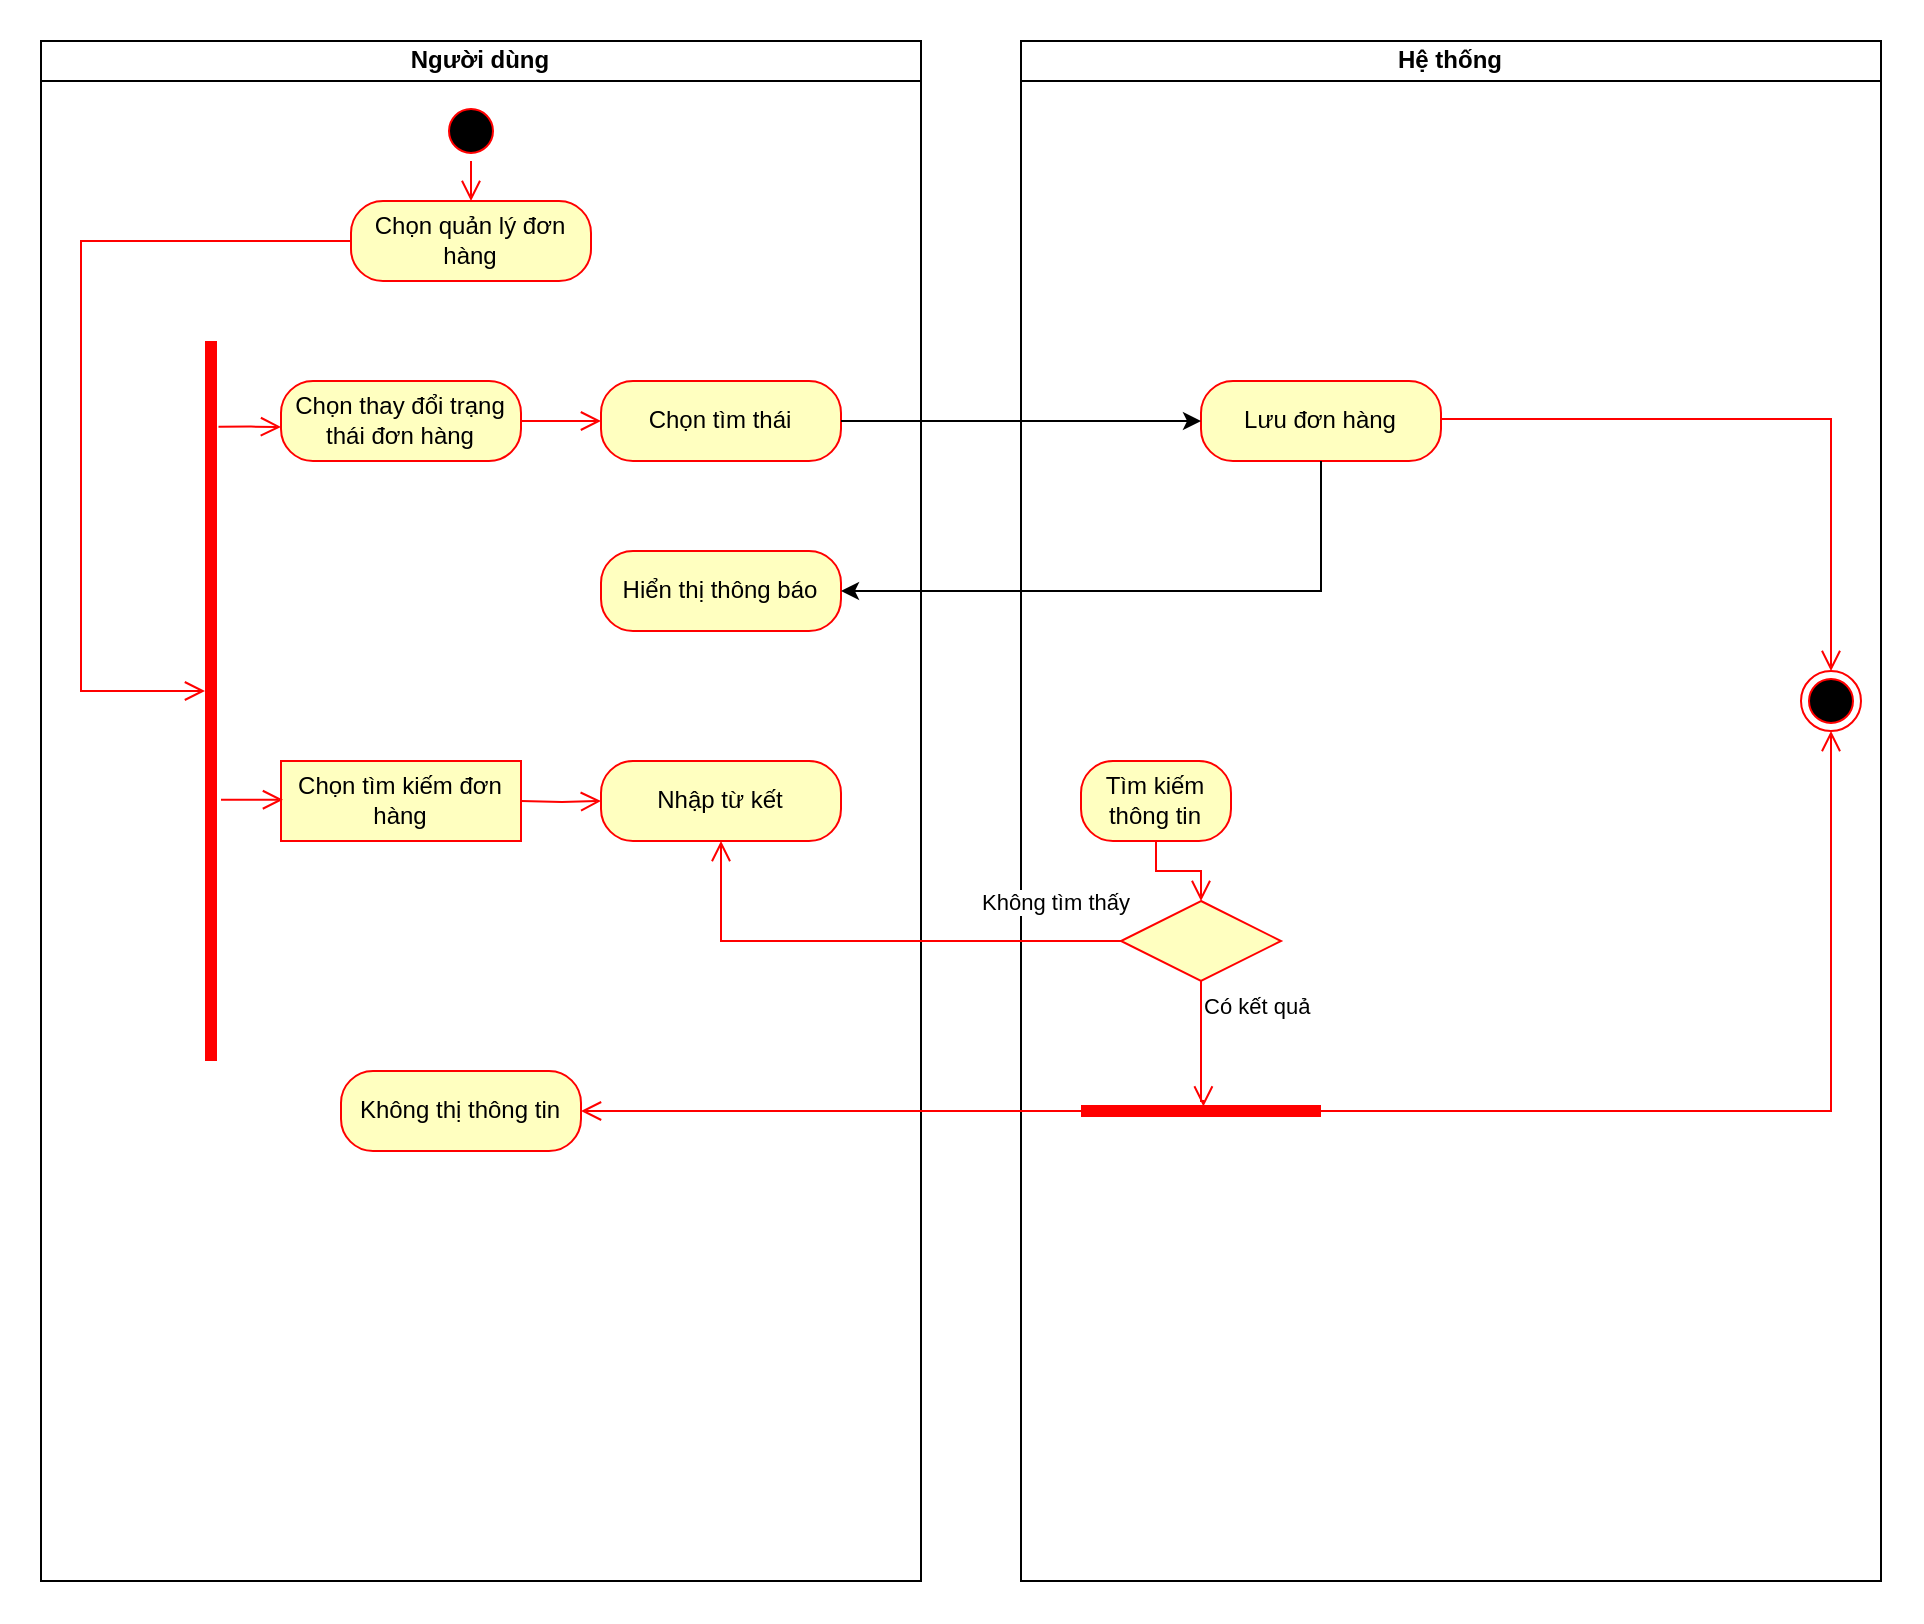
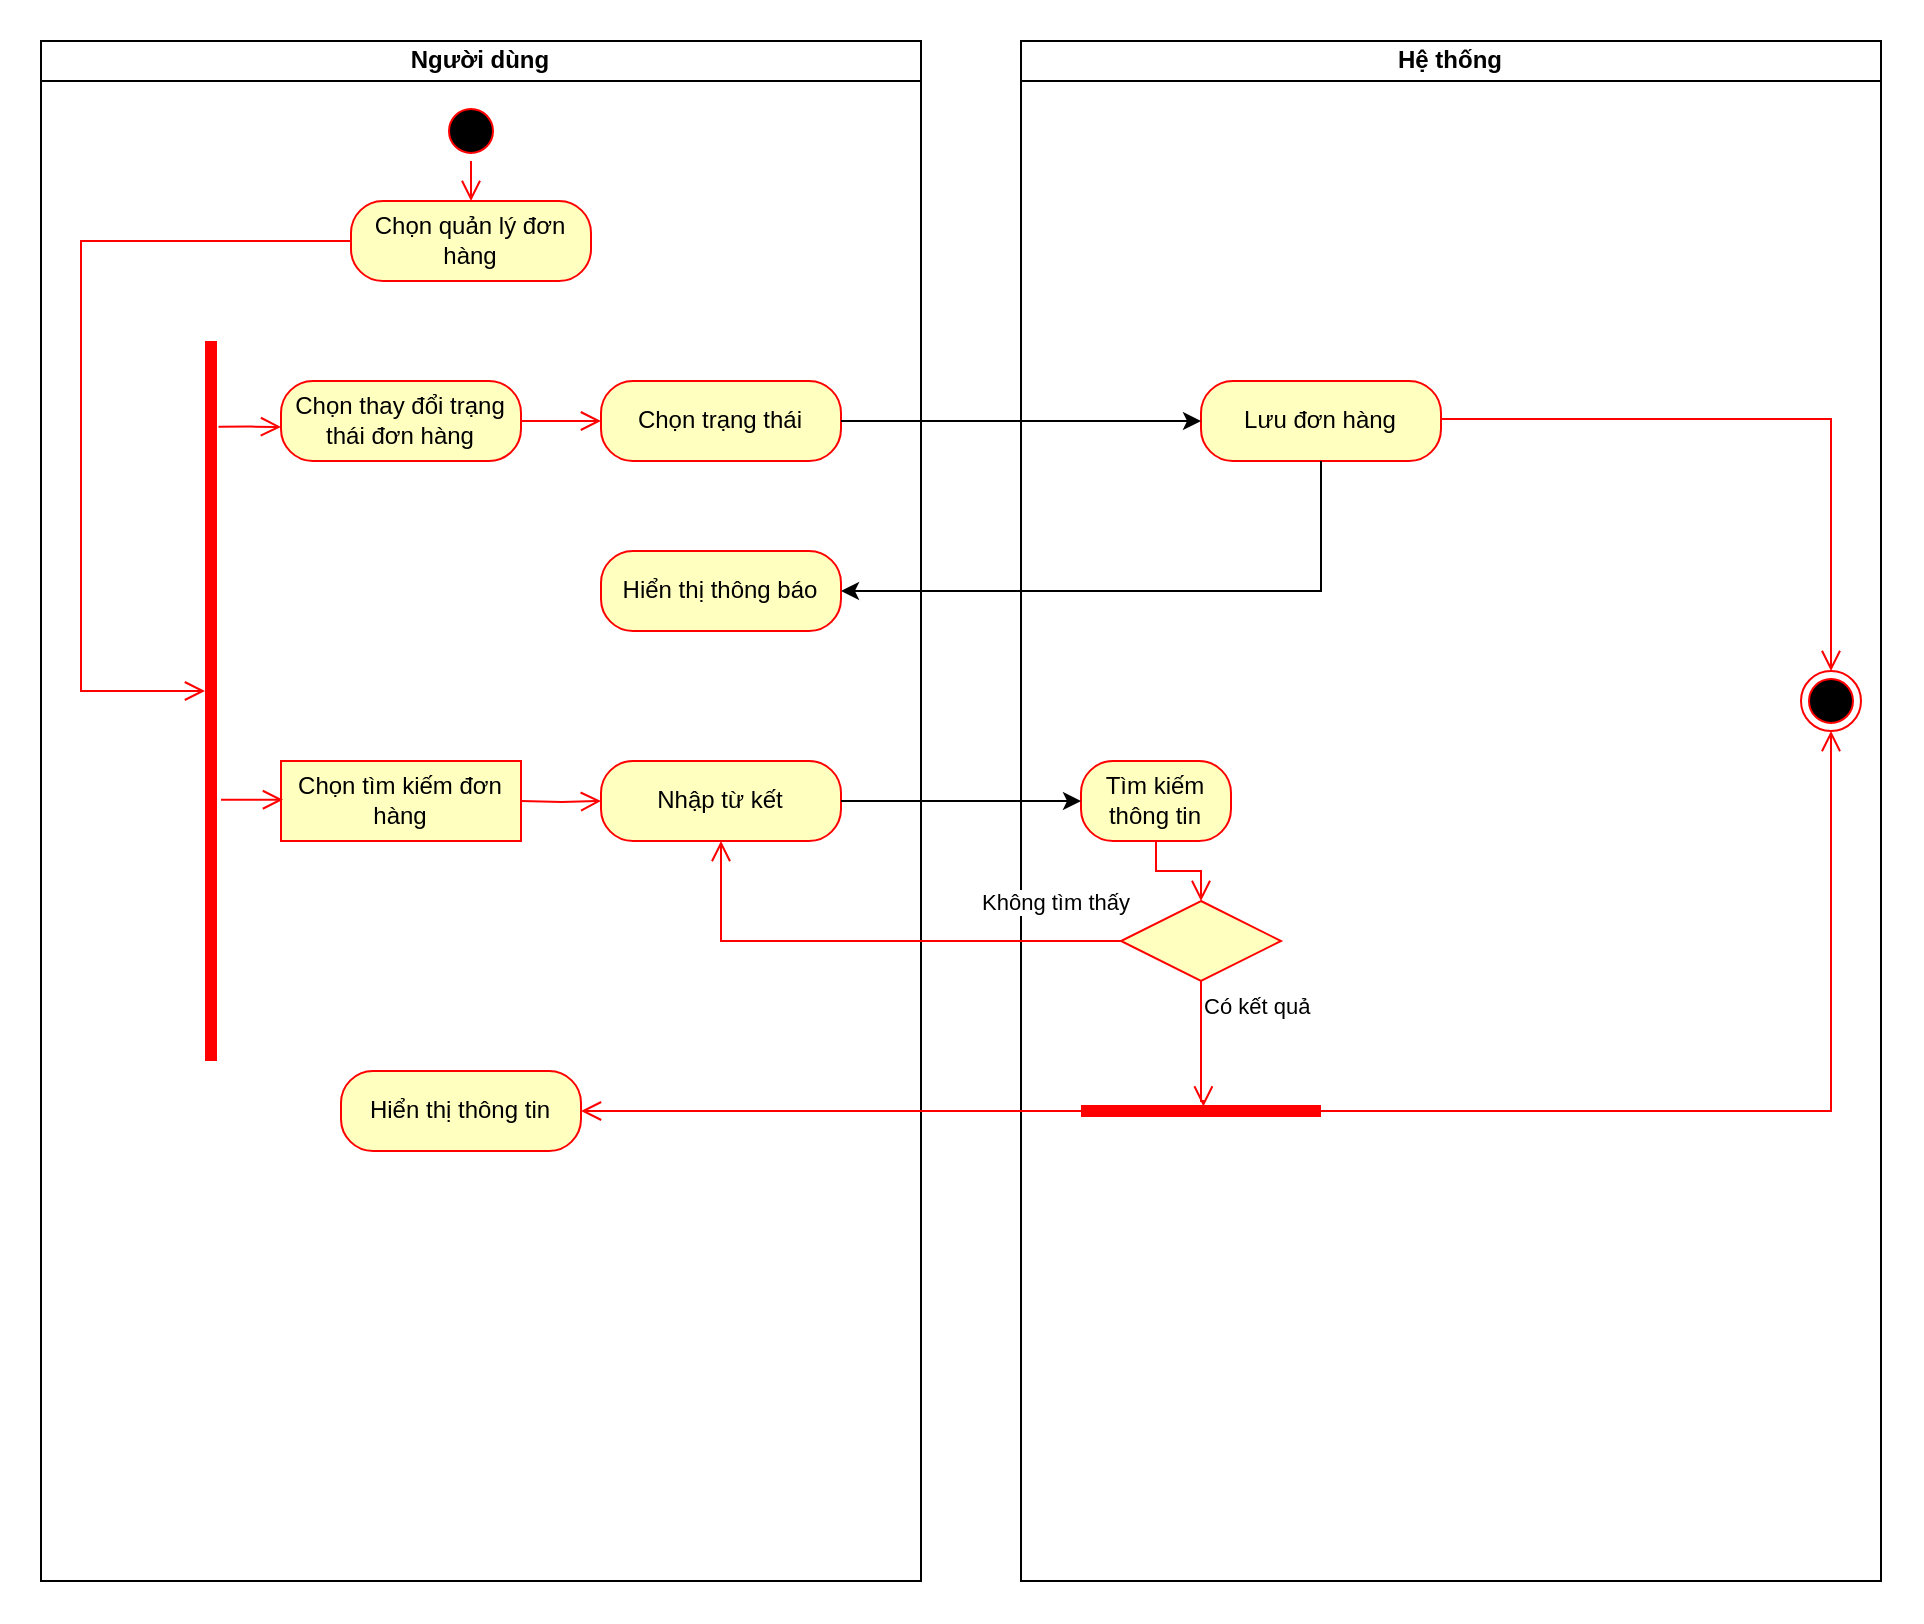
- <mxCell id="12" value="Chọn tìm thái" style="rounded=1;whiteSpace=wrap;html=1;arcSize=40;fontColor=#000000;fillColor=#ffffc0;strokeColor=#ff0000;" parent="2" vertex="1"><mxGeometry x="280" y="170" width="120" height="40" as="geometry" /></mxCell>
+ <mxCell id="12" value="Chọn trạng thái" style="rounded=1;whiteSpace=wrap;html=1;arcSize=40;fontColor=#000000;fillColor=#ffffc0;strokeColor=#ff0000;" parent="2" vertex="1"><mxGeometry x="280" y="170" width="120" height="40" as="geometry" /></mxCell>
+ <mxCell id="31" value="" style="edgeStyle=orthogonalEdgeStyle;rounded=0;orthogonalLoop=1;jettySize=auto;html=1;" parent="1" source="17" target="22" edge="1"><mxGeometry relative="1" as="geometry" /></mxCell>
- <mxCell id="14" value="Không thị thông tin" style="rounded=1;whiteSpace=wrap;html=1;arcSize=40;fontColor=#000000;fillColor=#ffffc0;strokeColor=#ff0000;" parent="2" vertex="1"><mxGeometry x="150" y="515" width="120" height="40" as="geometry" /></mxCell>
+ <mxCell id="14" value="Hiển thị thông tin" style="rounded=1;whiteSpace=wrap;html=1;arcSize=40;fontColor=#000000;fillColor=#ffffc0;strokeColor=#ff0000;" parent="2" vertex="1"><mxGeometry x="150" y="515" width="120" height="40" as="geometry" /></mxCell>
